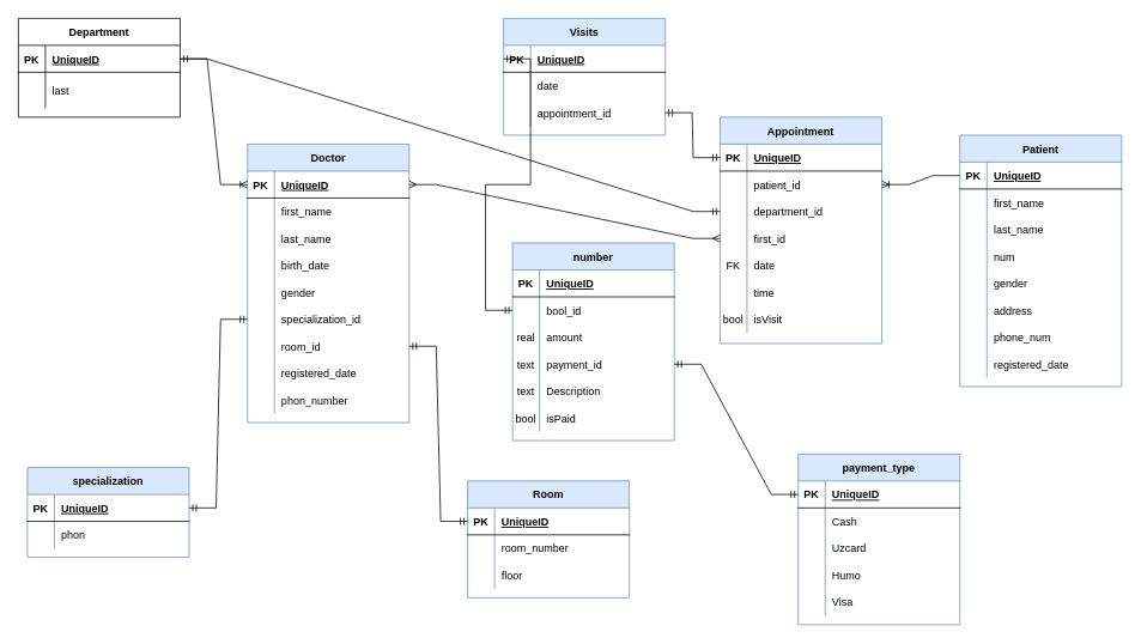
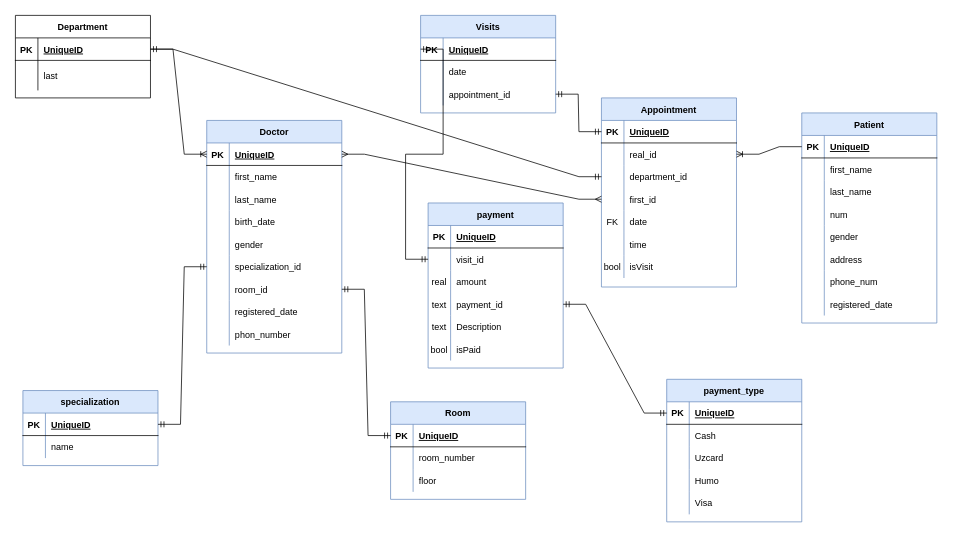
- <mxCell id="88" value="patient_id" style="shape=partialRectangle;connectable=0;fillColor=none;top=0;left=0;bottom=0;right=0;align=left;spacingLeft=6;overflow=hidden;" parent="86" vertex="1"><mxGeometry x="30" width="150" height="30" as="geometry"><mxRectangle width="150" height="30" as="alternateBounds" /></mxGeometry></mxCell>
+ <mxCell id="88" value="real_id" style="shape=partialRectangle;connectable=0;fillColor=none;top=0;left=0;bottom=0;right=0;align=left;spacingLeft=6;overflow=hidden;" parent="86" vertex="1"><mxGeometry x="30" width="150" height="30" as="geometry"><mxRectangle width="150" height="30" as="alternateBounds" /></mxGeometry></mxCell>
- <mxCell id="104" value="number" style="shape=table;startSize=30;container=1;collapsible=1;childLayout=tableLayout;fixedRows=1;rowLines=0;fontStyle=1;align=center;resizeLast=1;fillColor=#dae8fc;strokeColor=#6c8ebf;" parent="1" vertex="1"><mxGeometry x="570" y="270" width="180" height="220" as="geometry" /></mxCell>
+ <mxCell id="104" value="payment" style="shape=table;startSize=30;container=1;collapsible=1;childLayout=tableLayout;fixedRows=1;rowLines=0;fontStyle=1;align=center;resizeLast=1;fillColor=#dae8fc;strokeColor=#6c8ebf;" parent="1" vertex="1"><mxGeometry x="570" y="270" width="180" height="220" as="geometry" /></mxCell>
- <mxCell id="110" value="bool_id" style="shape=partialRectangle;connectable=0;fillColor=none;top=0;left=0;bottom=0;right=0;align=left;spacingLeft=6;overflow=hidden;" parent="108" vertex="1"><mxGeometry x="30" width="150" height="30" as="geometry"><mxRectangle width="150" height="30" as="alternateBounds" /></mxGeometry></mxCell>
+ <mxCell id="110" value="visit_id" style="shape=partialRectangle;connectable=0;fillColor=none;top=0;left=0;bottom=0;right=0;align=left;spacingLeft=6;overflow=hidden;" parent="108" vertex="1"><mxGeometry x="30" width="150" height="30" as="geometry"><mxRectangle width="150" height="30" as="alternateBounds" /></mxGeometry></mxCell>
- <mxCell id="71" value="phon" style="shape=partialRectangle;connectable=0;fillColor=none;top=0;left=0;bottom=0;right=0;align=left;spacingLeft=6;overflow=hidden;" parent="69" vertex="1"><mxGeometry x="30" width="150" height="30" as="geometry"><mxRectangle width="150" height="30" as="alternateBounds" /></mxGeometry></mxCell>
+ <mxCell id="71" value="name" style="shape=partialRectangle;connectable=0;fillColor=none;top=0;left=0;bottom=0;right=0;align=left;spacingLeft=6;overflow=hidden;" parent="69" vertex="1"><mxGeometry x="30" width="150" height="30" as="geometry"><mxRectangle width="150" height="30" as="alternateBounds" /></mxGeometry></mxCell>
